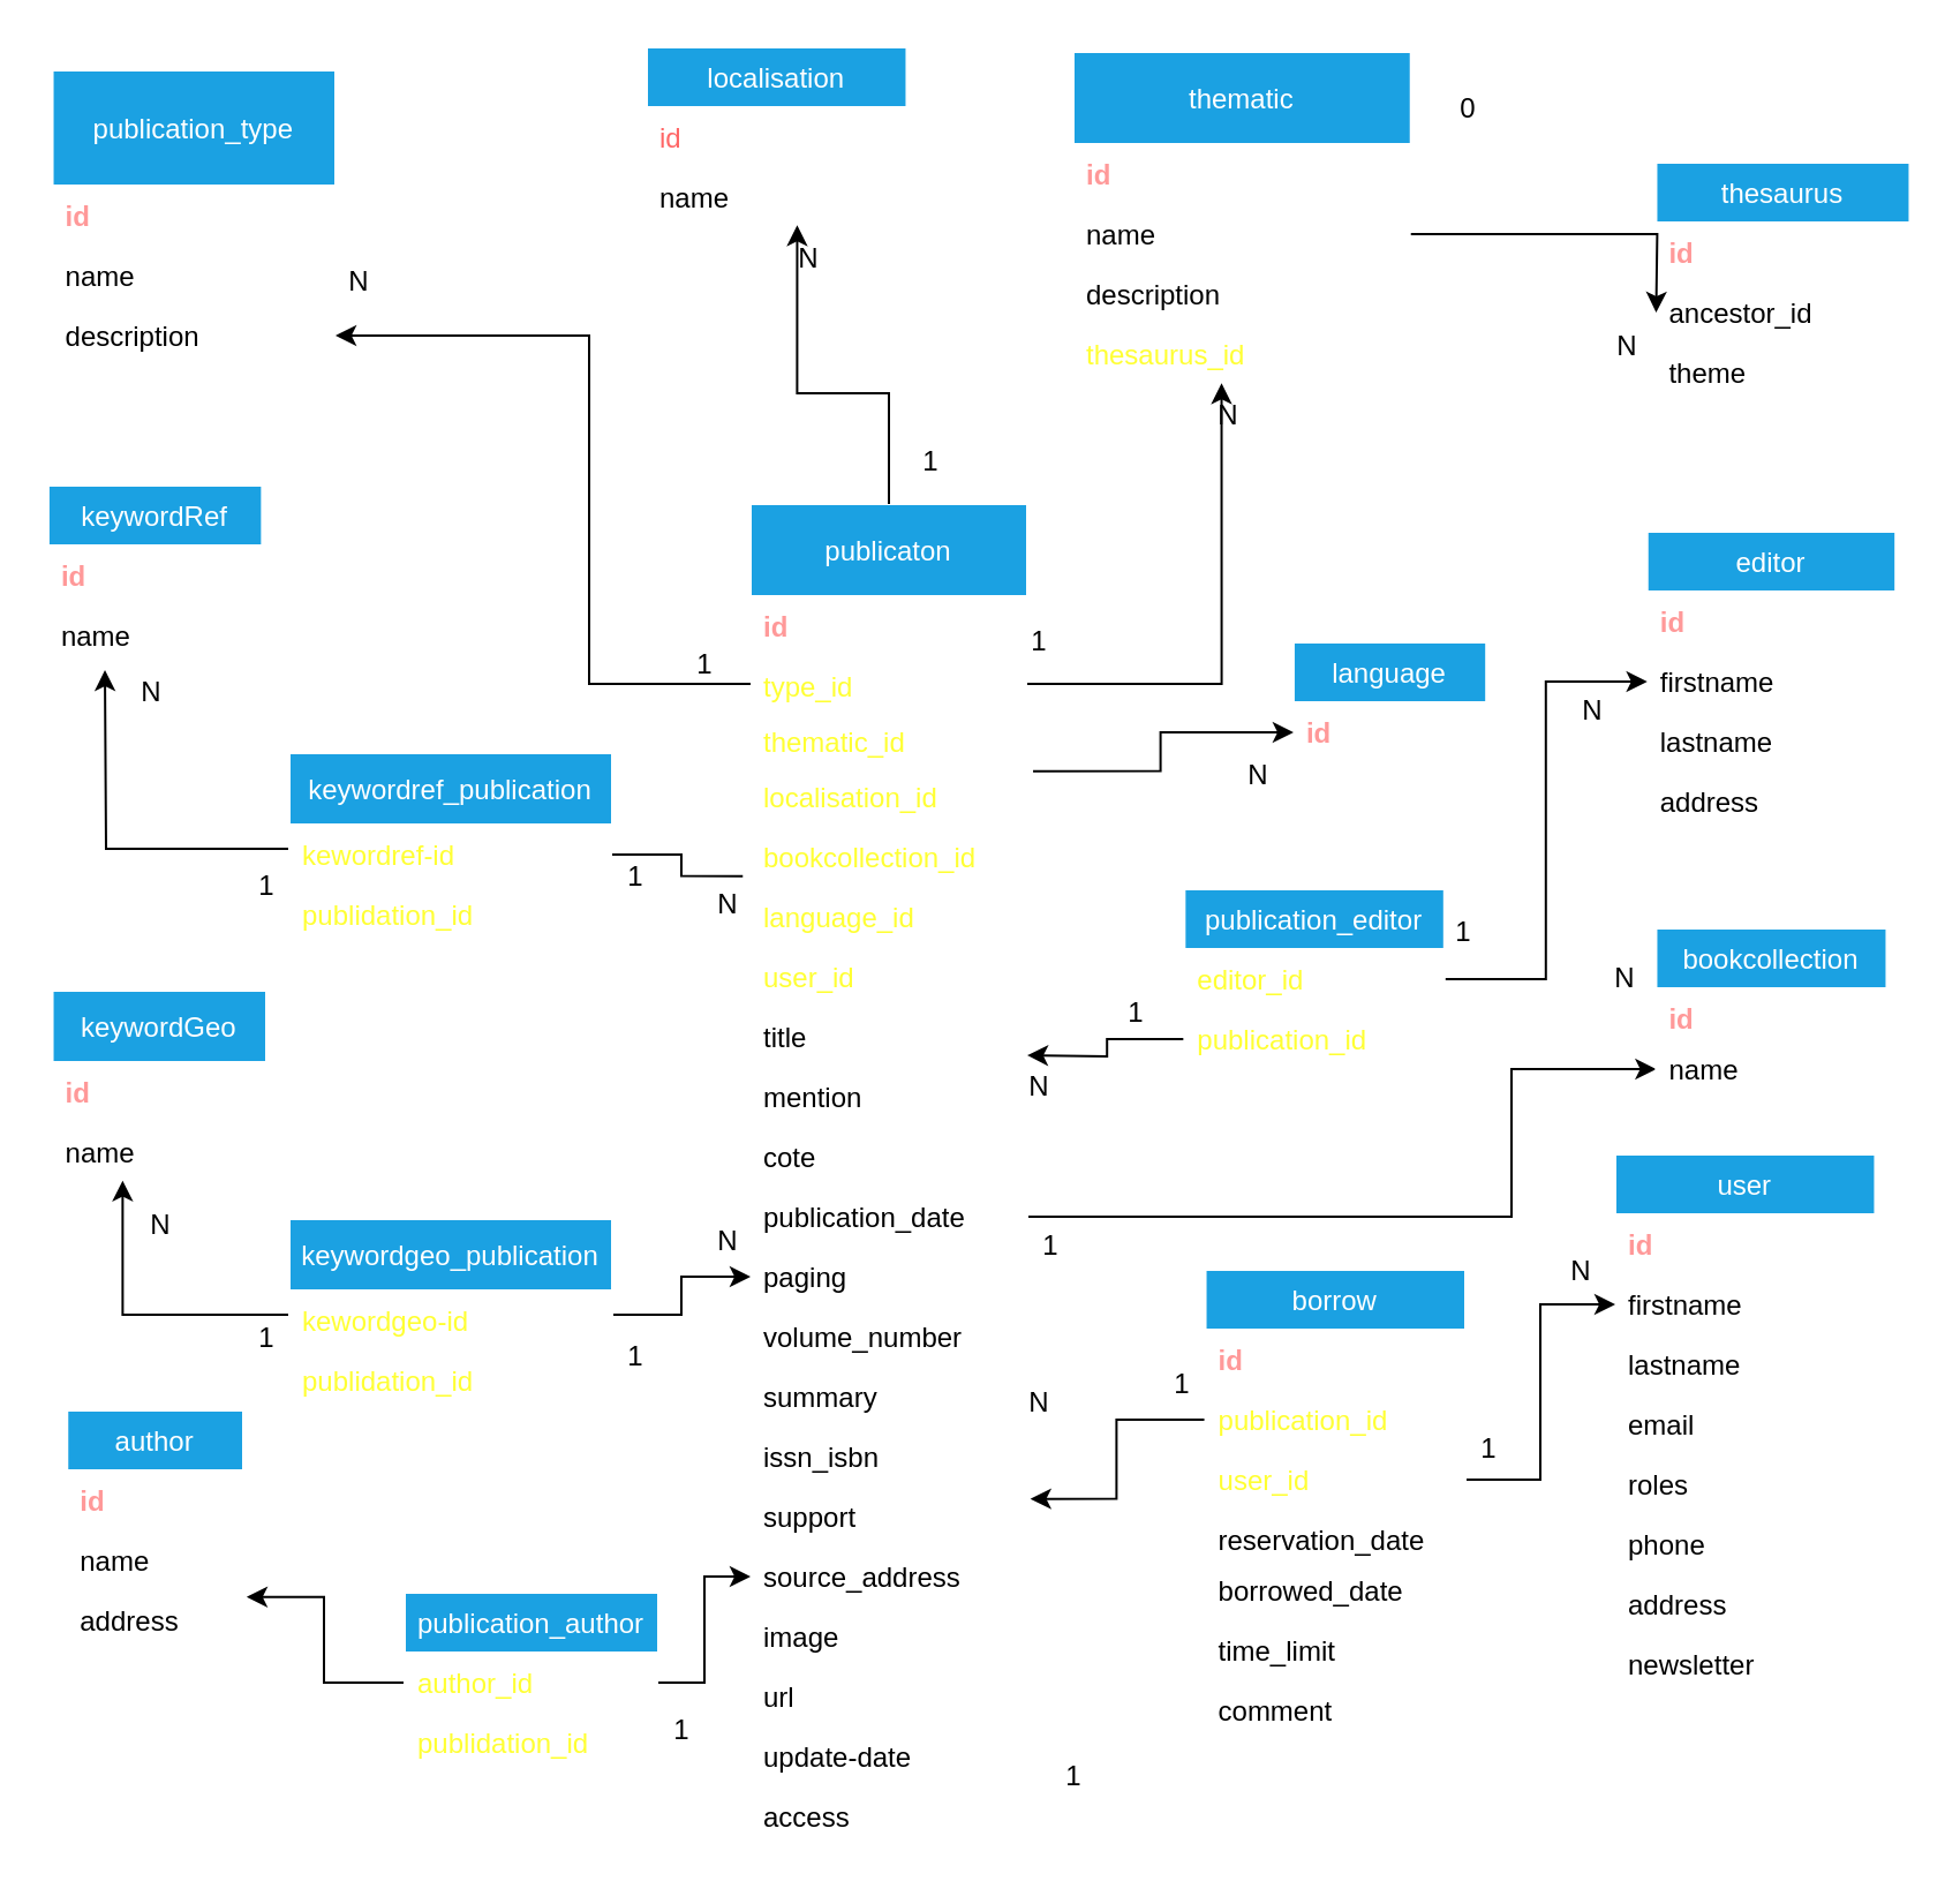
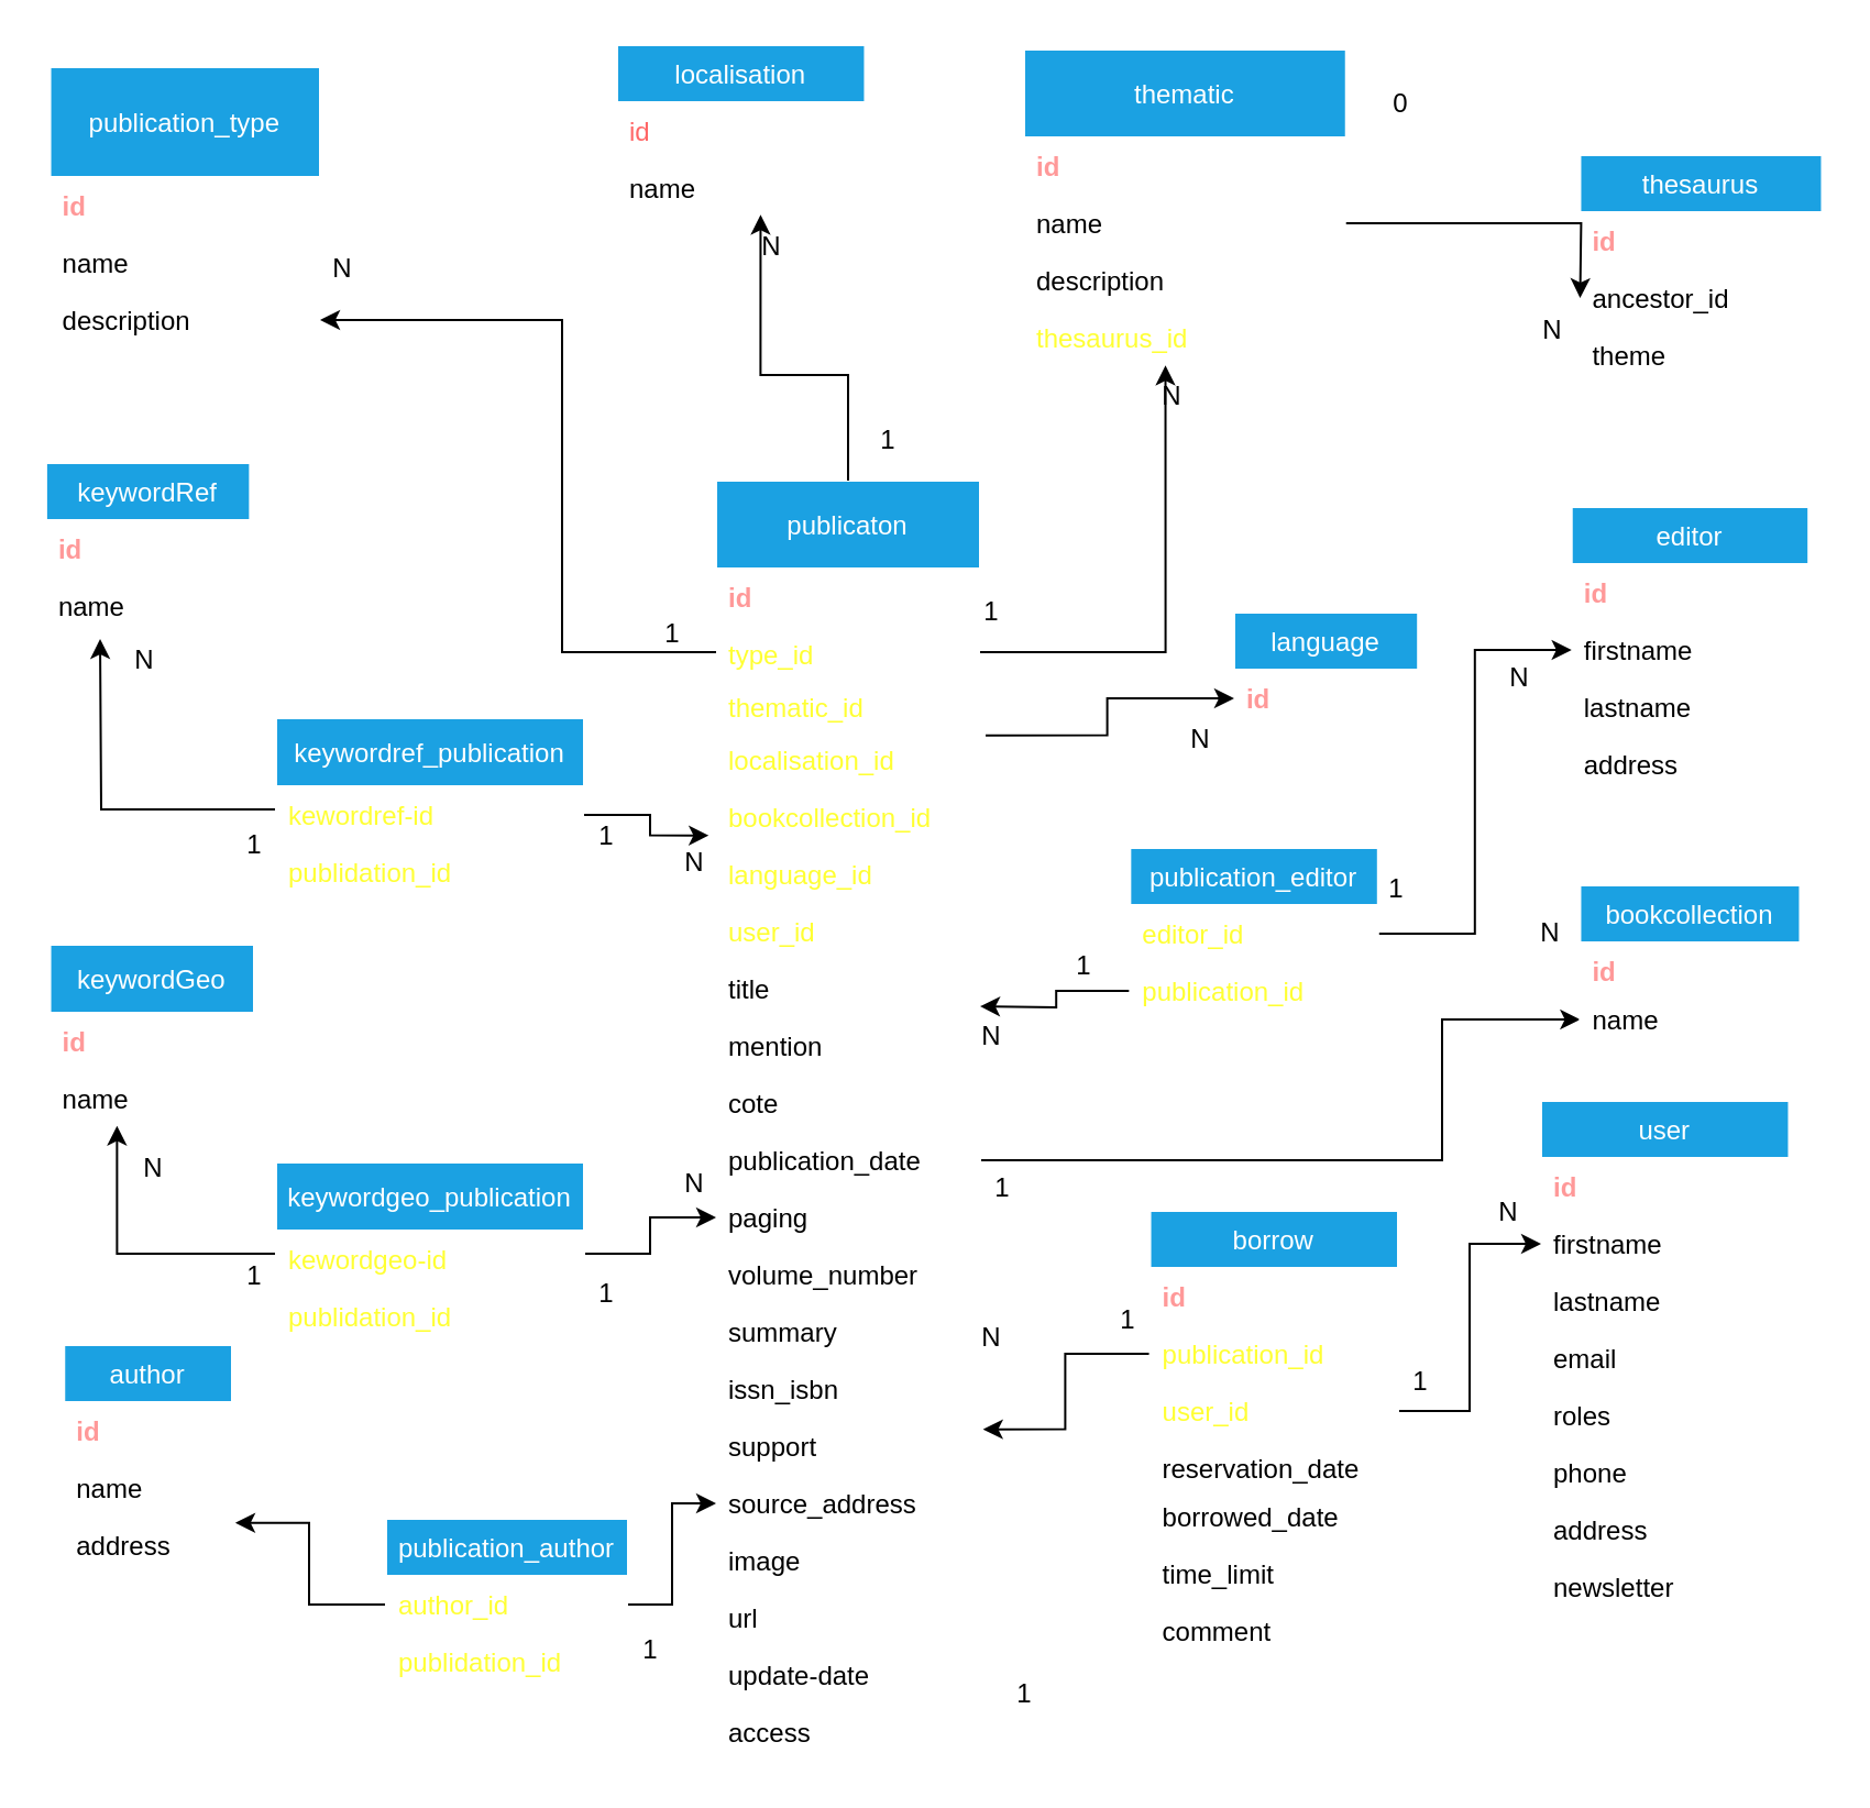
- <mxCell id="138" style="edgeStyle=orthogonalEdgeStyle;rounded=0;orthogonalLoop=1;jettySize=auto;html=1;entryX=-0.028;entryY=0.821;entryDx=0;entryDy=0;entryPerimeter=0;endArrow=none;" edge="1" parent="1" source="135" target="8"><mxGeometry relative="1" as="geometry" /></mxCell>
+ <mxCell id="138" style="edgeStyle=orthogonalEdgeStyle;rounded=0;orthogonalLoop=1;jettySize=auto;html=1;entryX=-0.028;entryY=0.821;entryDx=0;entryDy=0;entryPerimeter=0;" edge="1" parent="1" source="135" target="8"><mxGeometry relative="1" as="geometry" /></mxCell>
